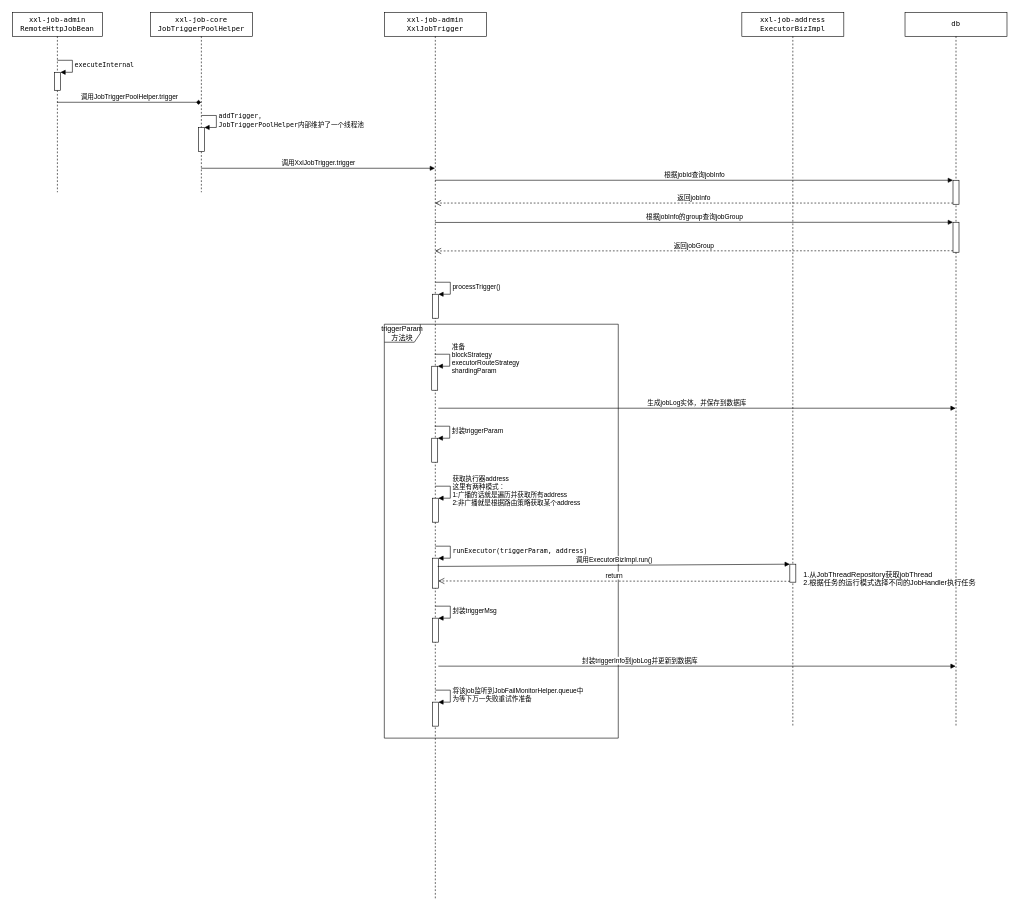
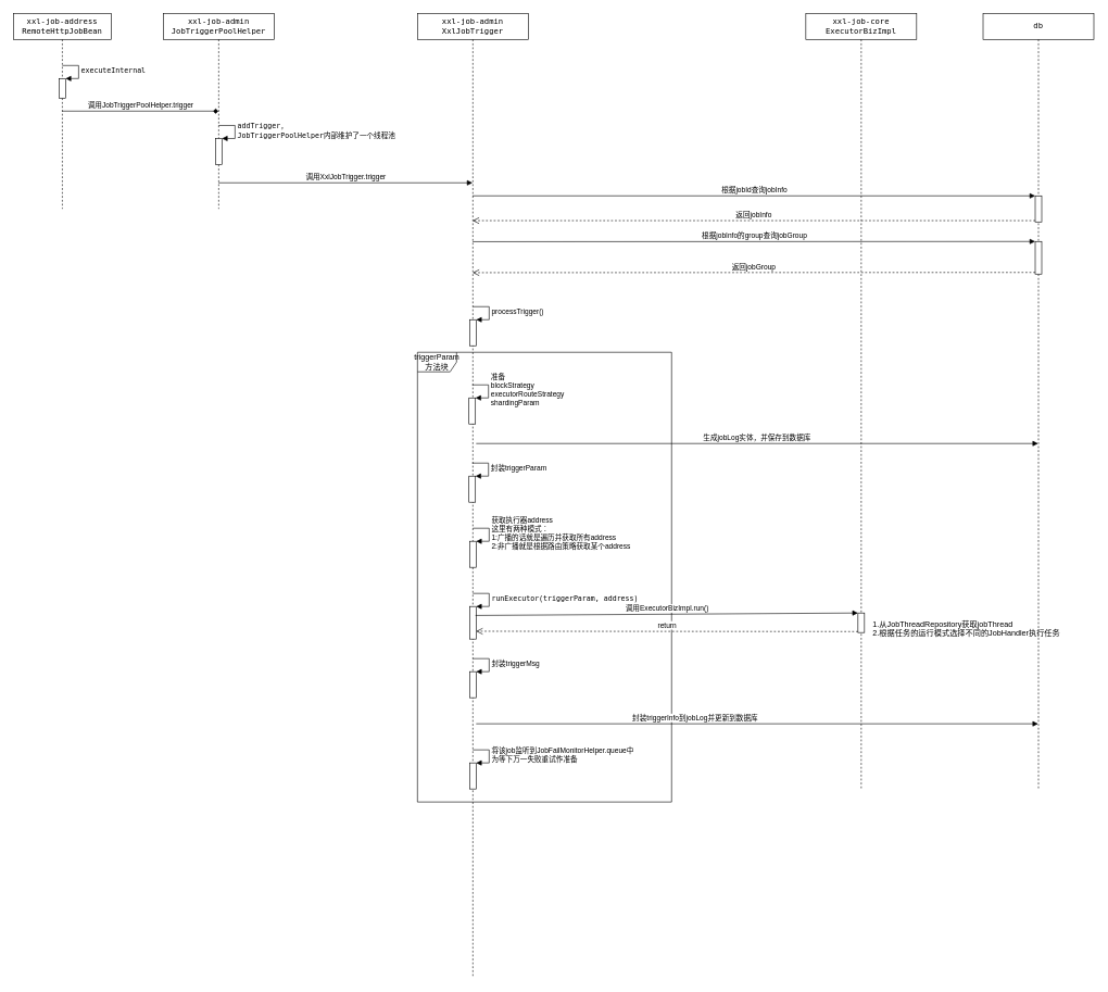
- <mxCell id="2" value="&lt;pre&gt;xxl-job-admin&lt;br/&gt;RemoteHttpJobBean&lt;/pre&gt;" style="shape=umlLifeline;perimeter=lifelinePerimeter;whiteSpace=wrap;html=1;container=1;collapsible=0;recursiveResize=0;outlineConnect=0;" parent="1" vertex="1"><mxGeometry x="20" y="20" width="150" height="300" as="geometry" /></mxCell>
+ <mxCell id="2" value="&lt;pre&gt;xxl-job-address&lt;br/&gt;RemoteHttpJobBean&lt;/pre&gt;" style="shape=umlLifeline;perimeter=lifelinePerimeter;whiteSpace=wrap;html=1;container=1;collapsible=0;recursiveResize=0;outlineConnect=0;" parent="1" vertex="1"><mxGeometry x="20" y="20" width="150" height="300" as="geometry" /></mxCell>
- <mxCell id="5" value="&lt;pre&gt;&lt;pre&gt;xxl-job-core&lt;br/&gt;JobTriggerPoolHelper&lt;/pre&gt;&lt;/pre&gt;" style="shape=umlLifeline;perimeter=lifelinePerimeter;whiteSpace=wrap;html=1;container=1;collapsible=0;recursiveResize=0;outlineConnect=0;" parent="1" vertex="1"><mxGeometry x="250" y="20" width="170" height="300" as="geometry" /></mxCell>
+ <mxCell id="5" value="&lt;pre&gt;&lt;pre&gt;xxl-job-admin&lt;br/&gt;JobTriggerPoolHelper&lt;/pre&gt;&lt;/pre&gt;" style="shape=umlLifeline;perimeter=lifelinePerimeter;whiteSpace=wrap;html=1;container=1;collapsible=0;recursiveResize=0;outlineConnect=0;" parent="1" vertex="1"><mxGeometry x="250" y="20" width="170" height="300" as="geometry" /></mxCell>
- <mxCell id="14" value="&lt;pre&gt;&lt;pre&gt;&lt;pre&gt;xxl-job-address&lt;br/&gt;ExecutorBizImpl&lt;/pre&gt;&lt;/pre&gt;&lt;/pre&gt;" style="shape=umlLifeline;perimeter=lifelinePerimeter;whiteSpace=wrap;html=1;container=1;collapsible=0;recursiveResize=0;outlineConnect=0;" vertex="1" parent="1"><mxGeometry x="1236" y="20" width="170" height="1190" as="geometry" /></mxCell>
+ <mxCell id="14" value="&lt;pre&gt;&lt;pre&gt;&lt;pre&gt;xxl-job-core&lt;br/&gt;ExecutorBizImpl&lt;/pre&gt;&lt;/pre&gt;&lt;/pre&gt;" style="shape=umlLifeline;perimeter=lifelinePerimeter;whiteSpace=wrap;html=1;container=1;collapsible=0;recursiveResize=0;outlineConnect=0;" vertex="1" parent="1"><mxGeometry x="1236" y="20" width="170" height="1190" as="geometry" /></mxCell>
